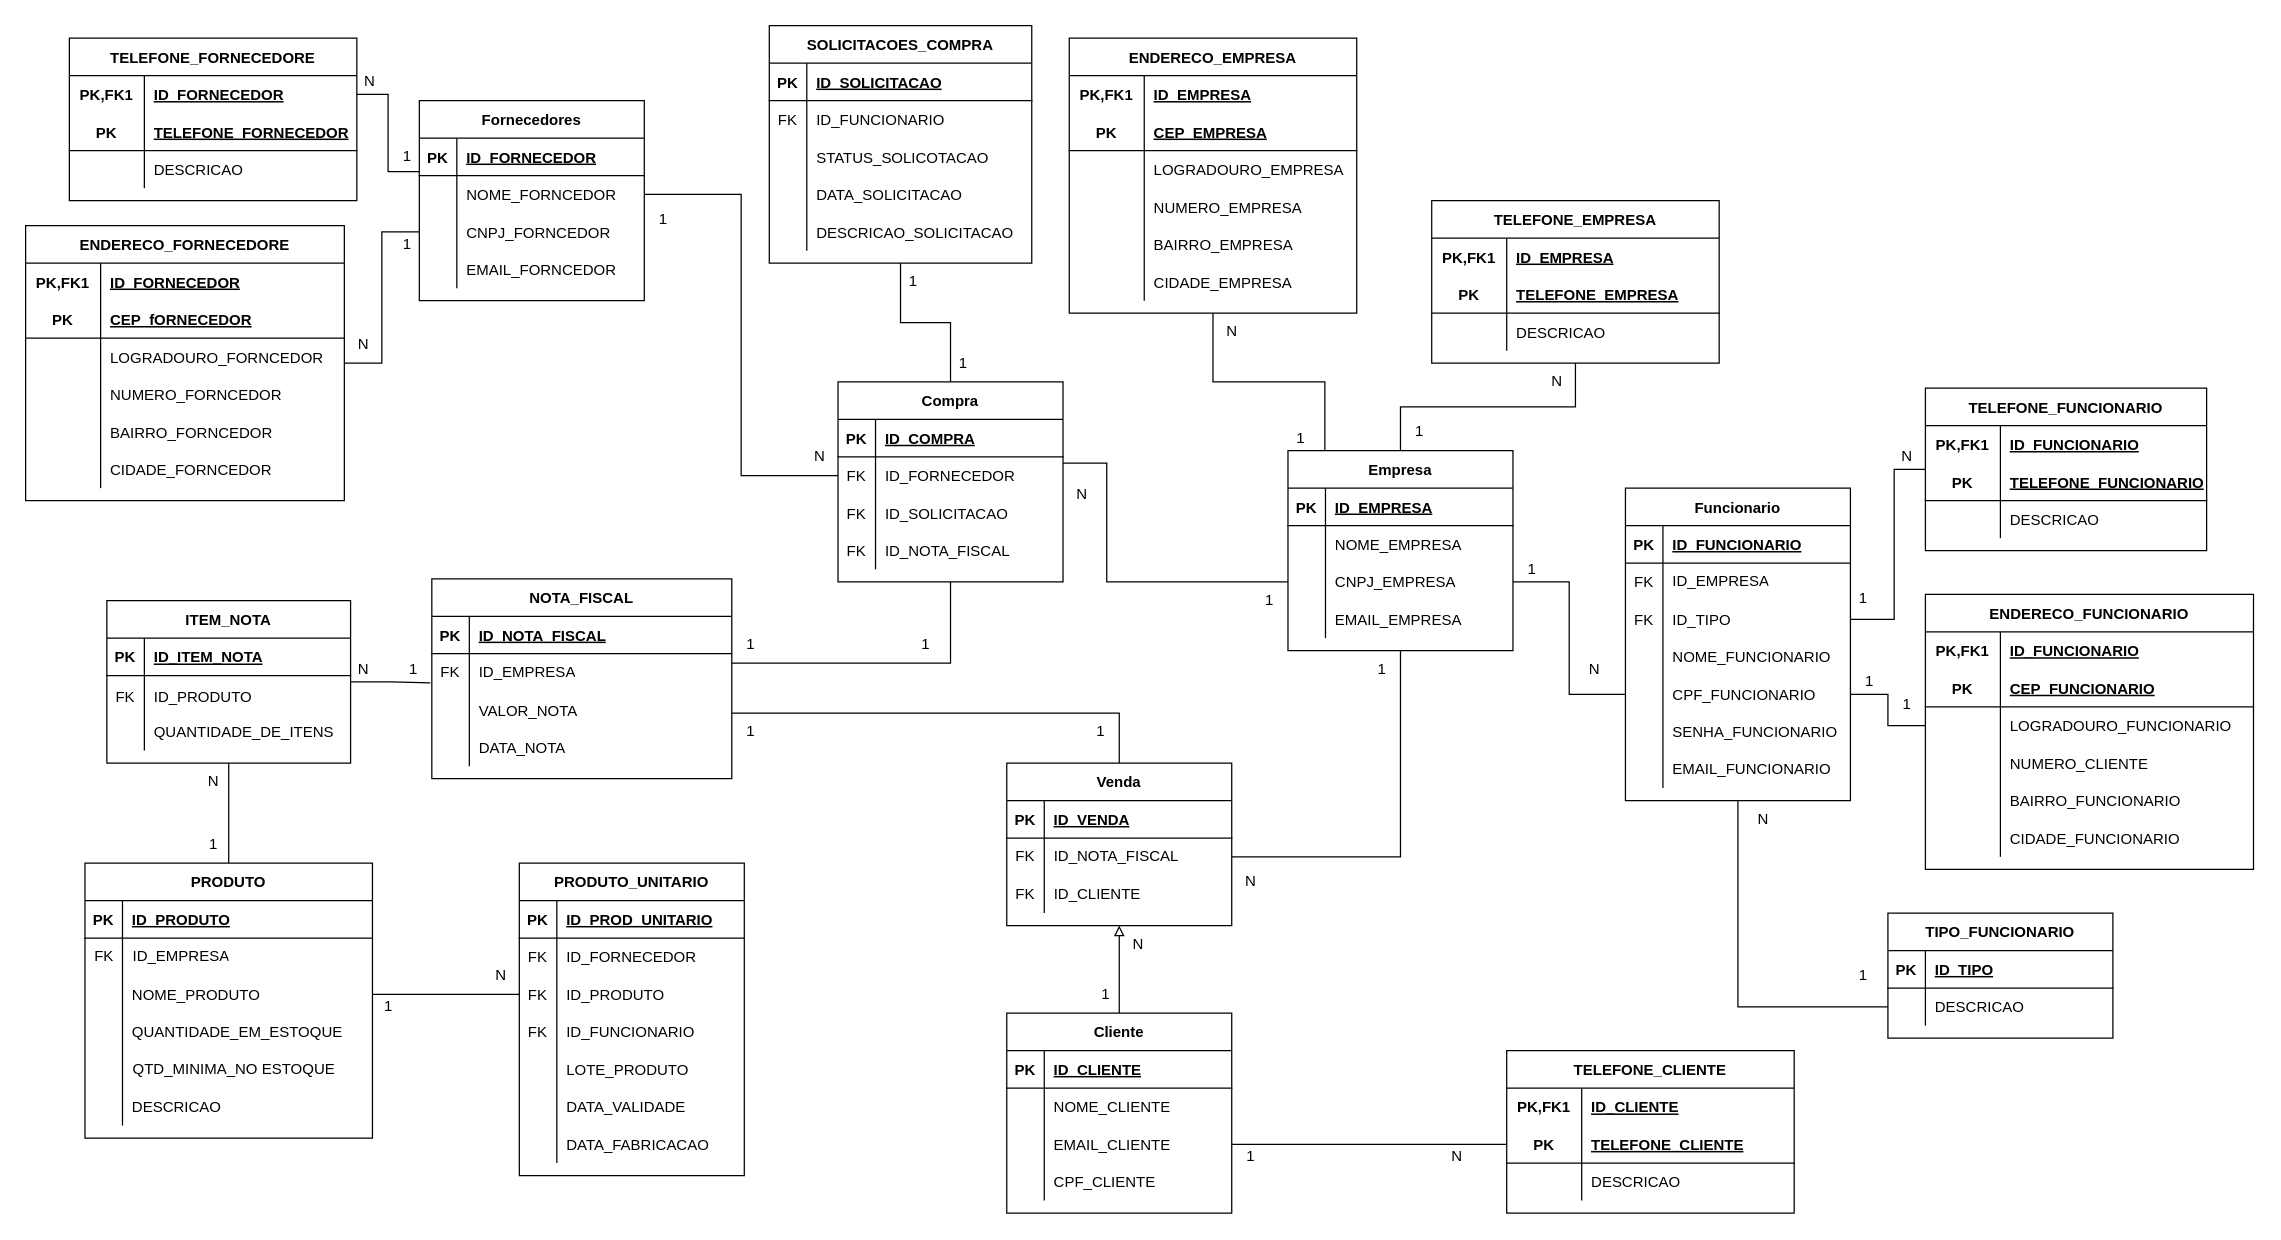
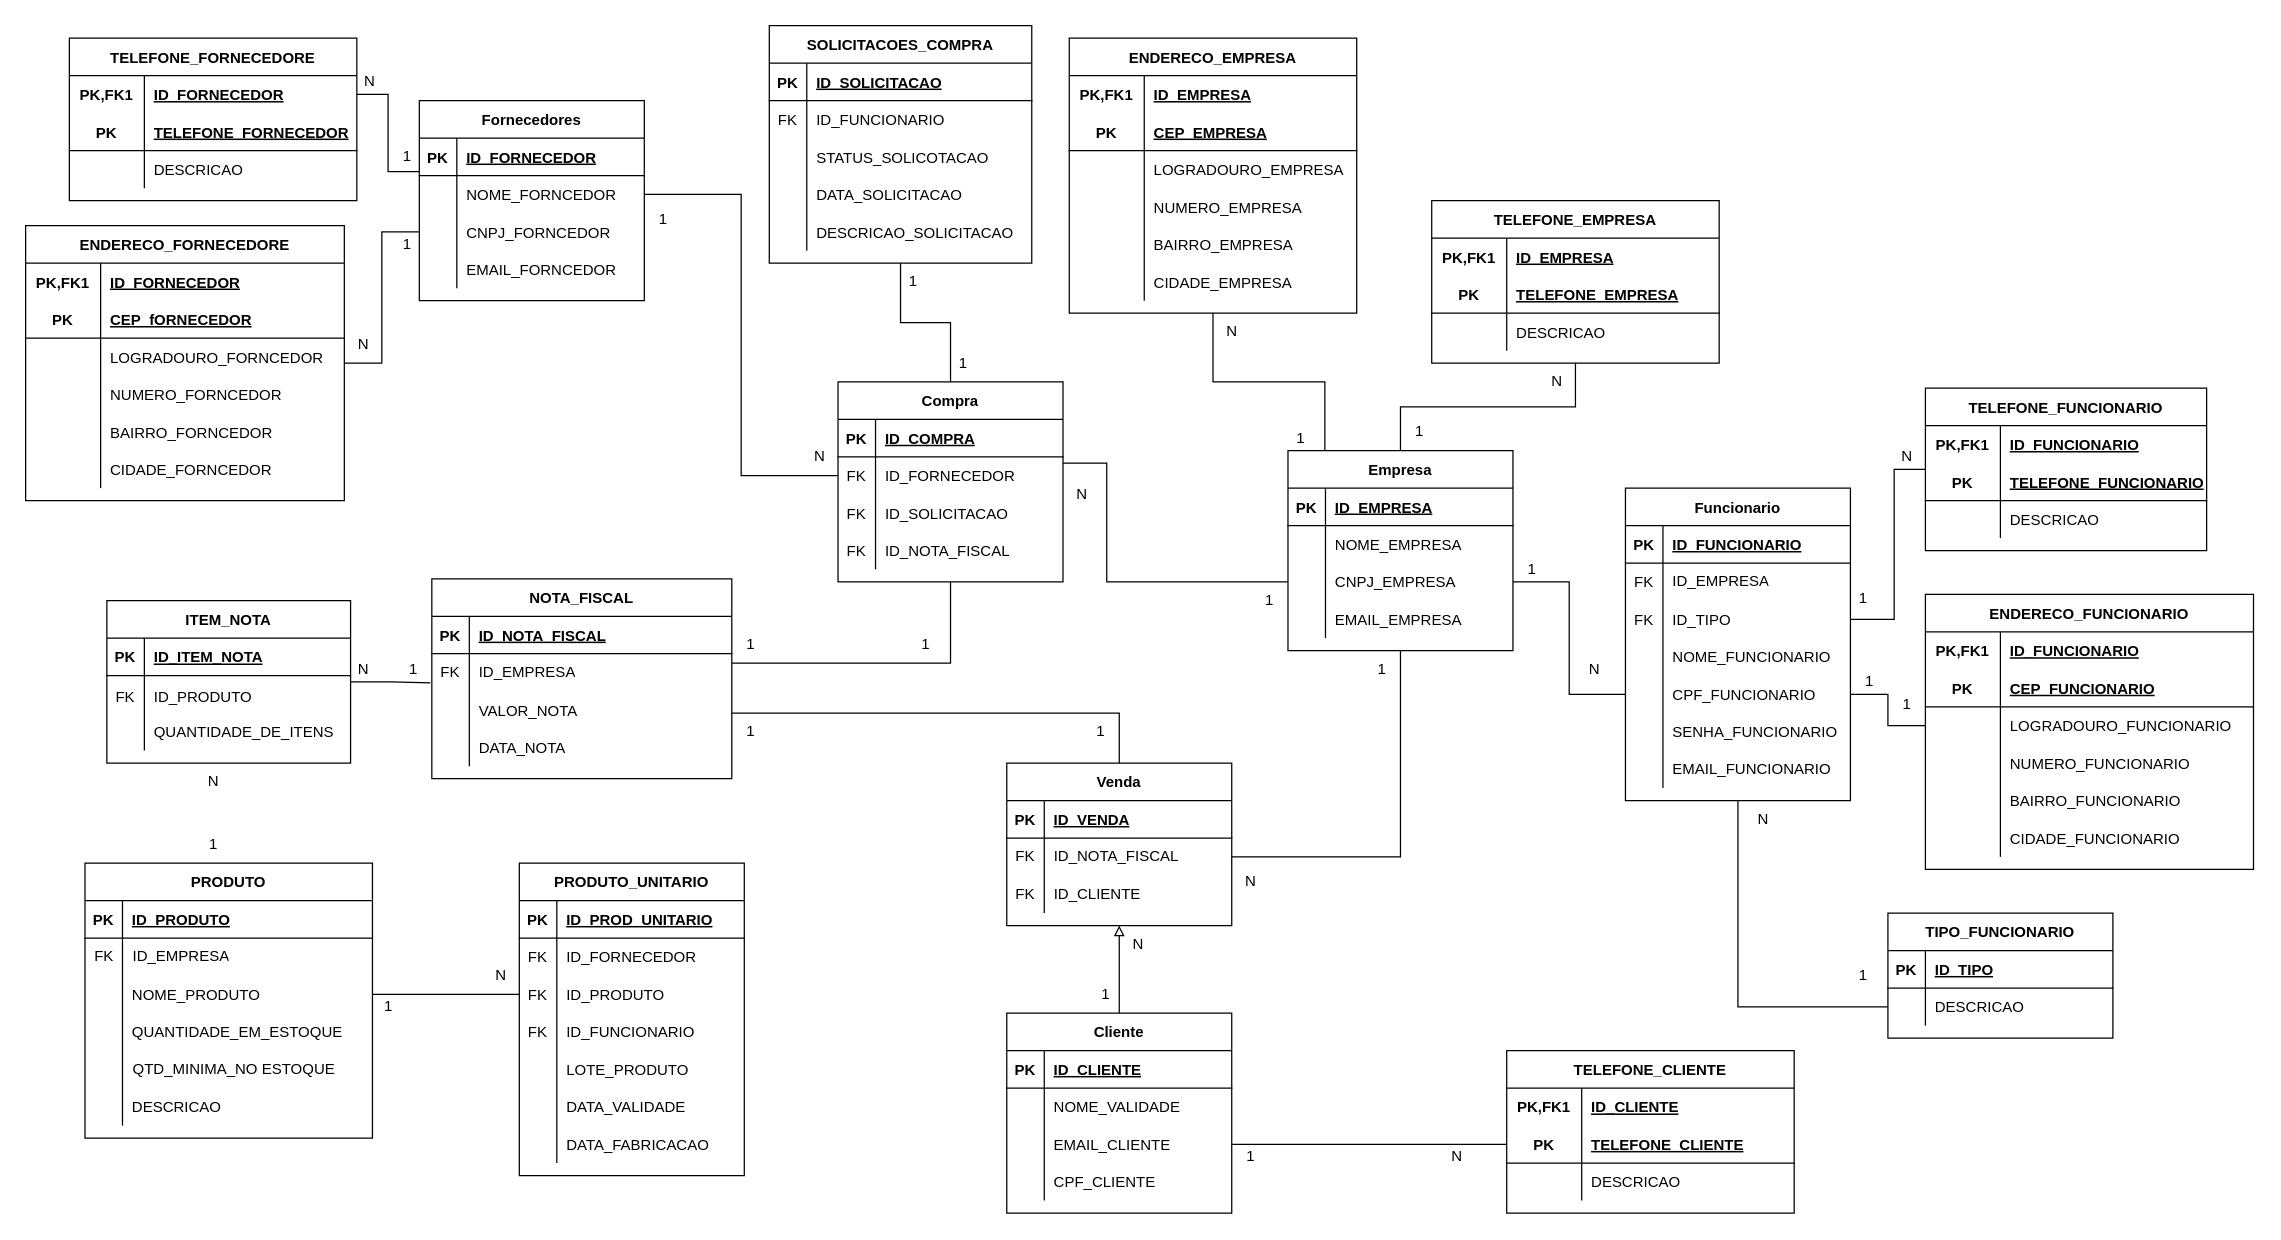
- <mxCell id="166" value="NUMERO_CLIENTE" style="shape=partialRectangle;connectable=0;fillColor=none;top=0;left=0;bottom=0;right=0;align=left;spacingLeft=6;overflow=hidden;" parent="164" vertex="1"><mxGeometry x="60" width="202.5" height="30" as="geometry"><mxRectangle width="202.5" height="30" as="alternateBounds" /></mxGeometry></mxCell>
+ <mxCell id="166" value="NUMERO_FUNCIONARIO" style="shape=partialRectangle;connectable=0;fillColor=none;top=0;left=0;bottom=0;right=0;align=left;spacingLeft=6;overflow=hidden;" parent="164" vertex="1"><mxGeometry x="60" width="202.5" height="30" as="geometry"><mxRectangle width="202.5" height="30" as="alternateBounds" /></mxGeometry></mxCell>
- <mxCell id="51" style="edgeStyle=orthogonalEdgeStyle;rounded=0;orthogonalLoop=1;jettySize=auto;html=1;entryX=0.5;entryY=1;entryDx=0;entryDy=0;endArrow=none;endFill=0;" parent="1" source="52" target="260" edge="1"><mxGeometry relative="1" as="geometry" /></mxCell>
- <mxCell id="180" value="NOME_CLIENTE" style="shape=partialRectangle;connectable=0;fillColor=none;top=0;left=0;bottom=0;right=0;align=left;spacingLeft=6;overflow=hidden;" parent="178" vertex="1"><mxGeometry x="30" width="150" height="30" as="geometry"><mxRectangle width="150" height="30" as="alternateBounds" /></mxGeometry></mxCell>
+ <mxCell id="180" value="NOME_VALIDADE" style="shape=partialRectangle;connectable=0;fillColor=none;top=0;left=0;bottom=0;right=0;align=left;spacingLeft=6;overflow=hidden;" parent="178" vertex="1"><mxGeometry x="30" width="150" height="30" as="geometry"><mxRectangle width="150" height="30" as="alternateBounds" /></mxGeometry></mxCell>
